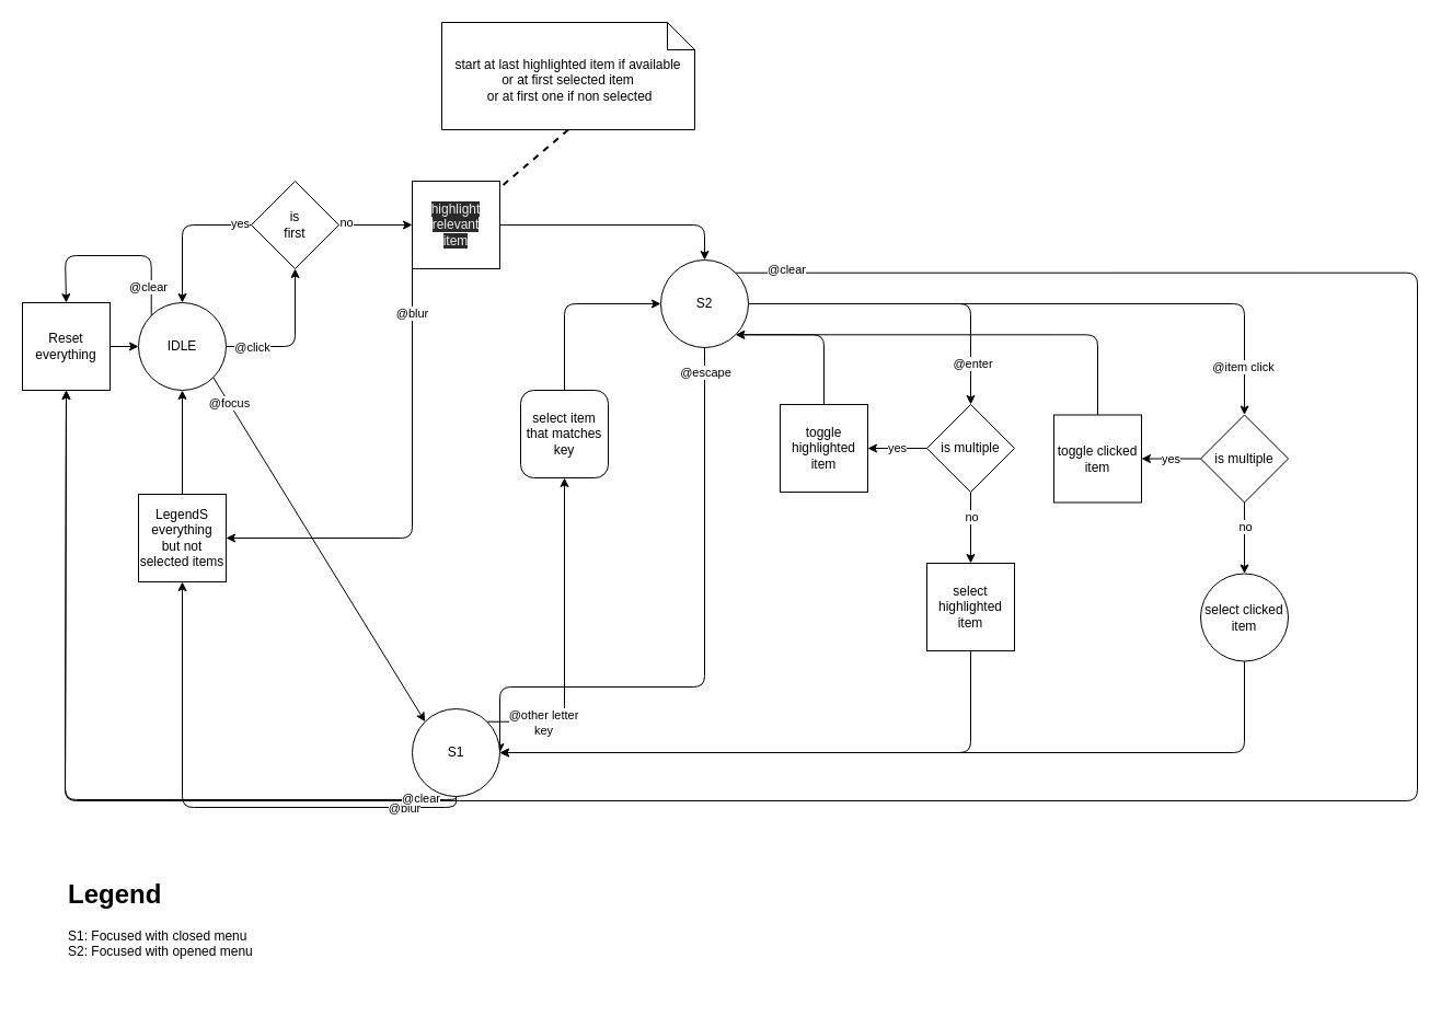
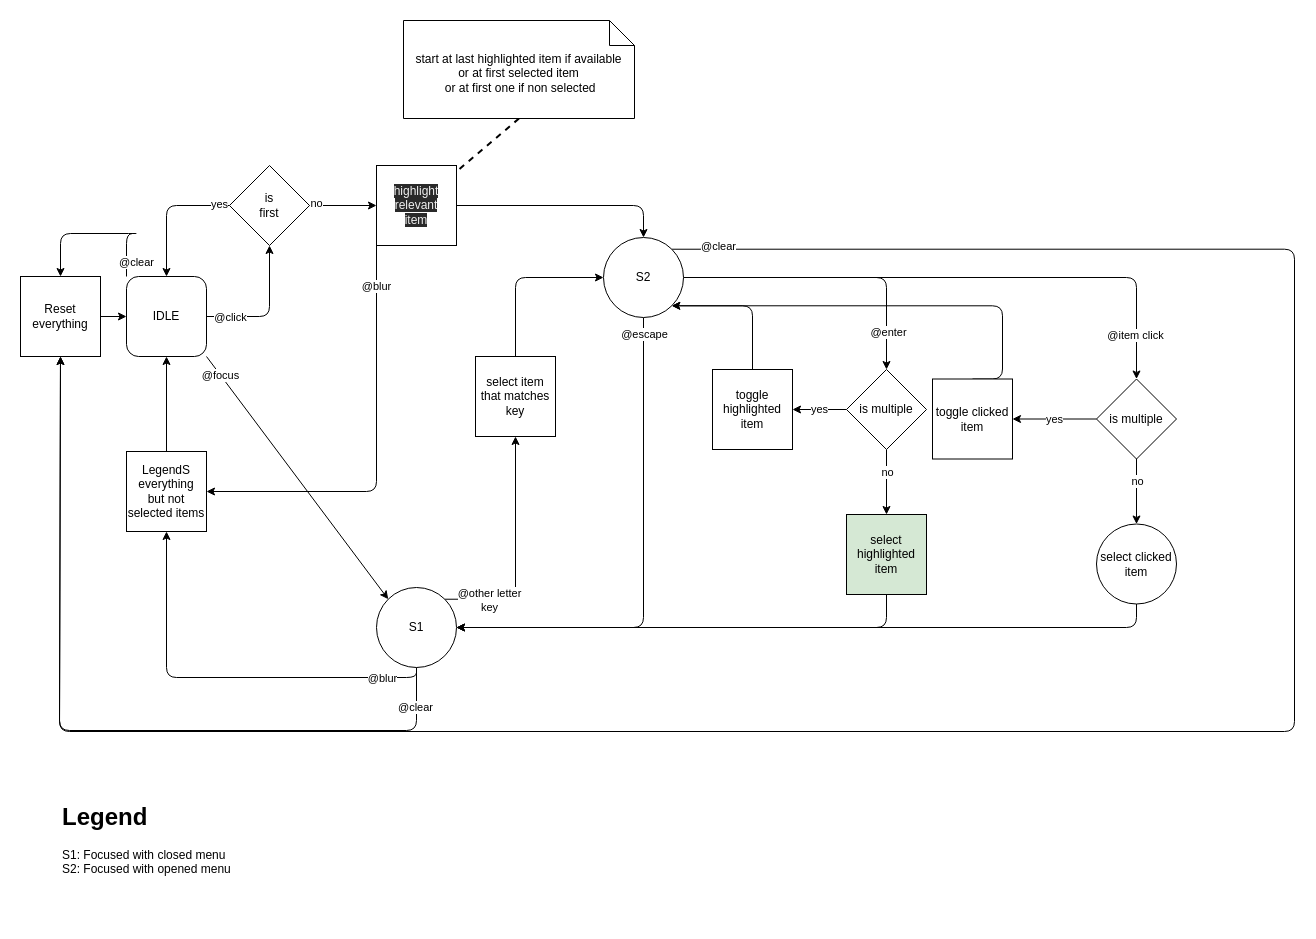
- <mxCell id="8" value="IDLE" style="ellipse;whiteSpace=wrap;html=1;aspect=fixed;" parent="1" vertex="1"><mxGeometry x="126" y="276" width="80" height="80" as="geometry" /></mxCell>
+ <mxCell id="8" value="IDLE" style="whiteSpace=wrap;html=1;aspect=fixed;rounded=1;" parent="1" vertex="1"><mxGeometry x="126" y="276" width="80" height="80" as="geometry" /></mxCell>
- <mxCell id="40" value="select item that matches&lt;br&gt;key" style="whiteSpace=wrap;html=1;aspect=fixed;rounded=1;" parent="1" vertex="1"><mxGeometry x="475" y="356" width="80" height="80" as="geometry" /></mxCell>
+ <mxCell id="40" value="select item that matches&lt;br&gt;key" style="whiteSpace=wrap;html=1;aspect=fixed;" parent="1" vertex="1"><mxGeometry x="475" y="356" width="80" height="80" as="geometry" /></mxCell>
- <mxCell id="58" value="toggle clicked&lt;br&gt;item" style="whiteSpace=wrap;html=1;aspect=fixed;" parent="1" vertex="1"><mxGeometry x="962" y="378.5" width="80" height="80" as="geometry" /></mxCell>
+ <mxCell id="58" value="toggle clicked&lt;br&gt;item" style="whiteSpace=wrap;html=1;aspect=fixed;" parent="1" vertex="1"><mxGeometry x="932" y="378.5" width="80" height="80" as="geometry" /></mxCell>
- <mxCell id="38" value="select highlighted&lt;br&gt;item" style="whiteSpace=wrap;html=1;aspect=fixed;" parent="1" vertex="1"><mxGeometry x="846" y="514" width="80" height="80" as="geometry" /></mxCell>
+ <mxCell id="38" value="select highlighted&lt;br&gt;item" style="whiteSpace=wrap;html=1;aspect=fixed;fillColor=#d5e8d4;" parent="1" vertex="1"><mxGeometry x="846" y="514" width="80" height="80" as="geometry" /></mxCell>
- <mxCell id="25" value="S1" style="ellipse;whiteSpace=wrap;html=1;aspect=fixed;" parent="1" vertex="1"><mxGeometry x="376" y="647" width="80" height="80" as="geometry" /></mxCell>
+ <mxCell id="25" value="S1" style="ellipse;whiteSpace=wrap;html=1;aspect=fixed;" parent="1" vertex="1"><mxGeometry x="376" y="587" width="80" height="80" as="geometry" /></mxCell>
